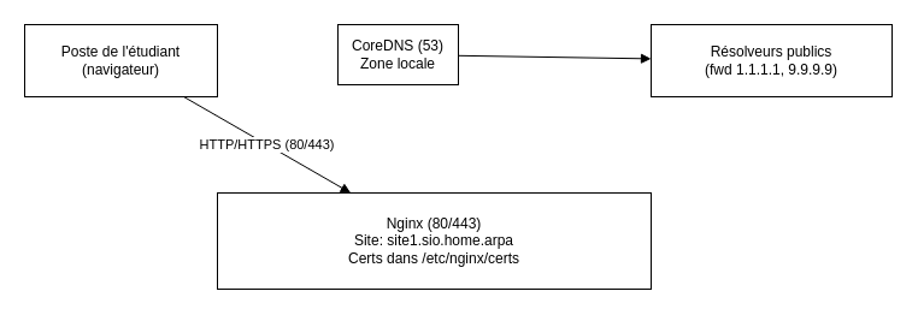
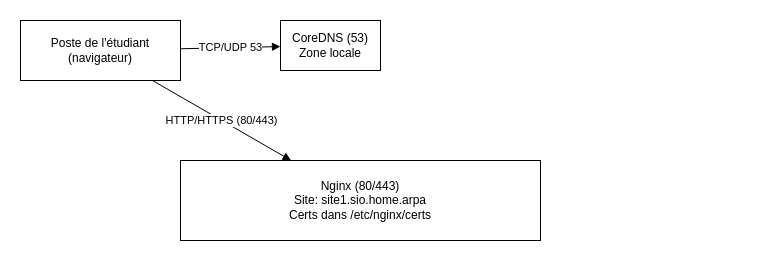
+ <mxCell id="8" value="TCP/UDP 53" style="endArrow=block;html=1;" parent="1" source="2" target="3" edge="1"><mxGeometry relative="1" as="geometry"><mxPoint x="290" y="430" as="sourcePoint" /><mxPoint x="290" y="510" as="targetPoint" /><mxPoint as="offset" /></mxGeometry></mxCell>
- <mxCell id="6" value="" style="endArrow=block;html=1;" parent="1" source="3" target="4" edge="1"><mxGeometry relative="1" as="geometry" /></mxCell>
- <mxCell id="4" value="Résolveurs publics&lt;br/&gt;(fwd 1.1.1.1, 9.9.9.9)" style="shape=rectangle;whiteSpace=wrap;html=1;" parent="1" vertex="1"><mxGeometry x="540" y="20" width="200" height="60" as="geometry" /></mxCell>
